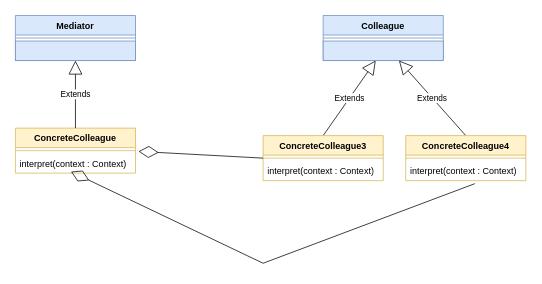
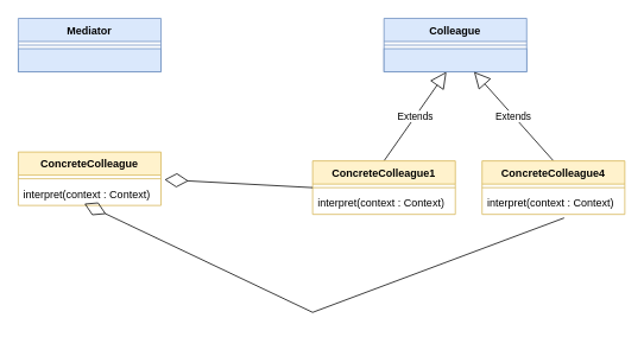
- <mxCell id="8" value="Extends" style="endArrow=block;endSize=16;endFill=0;html=1;rounded=0;entryX=0.5;entryY=1;entryDx=0;entryDy=0;exitX=0.5;exitY=0;exitDx=0;exitDy=0;" parent="1" edge="1" target="2" source="5"><mxGeometry width="160" relative="1" as="geometry"><mxPoint x="30" y="169.35" as="sourcePoint" /><mxPoint x="135.28" y="70.004" as="targetPoint" /></mxGeometry></mxCell>
- <mxCell id="10" value="ConcreteColleague3" style="swimlane;fontStyle=1;align=center;verticalAlign=top;childLayout=stackLayout;horizontal=1;startSize=26;horizontalStack=0;resizeParent=1;resizeParentMax=0;resizeLast=0;collapsible=1;marginBottom=0;whiteSpace=wrap;html=1;fillColor=#fff2cc;strokeColor=#d6b656;" parent="1" vertex="1"><mxGeometry x="350" y="180" width="160" height="60" as="geometry" /></mxCell>
+ <mxCell id="10" value="ConcreteColleague1" style="swimlane;fontStyle=1;align=center;verticalAlign=top;childLayout=stackLayout;horizontal=1;startSize=26;horizontalStack=0;resizeParent=1;resizeParentMax=0;resizeLast=0;collapsible=1;marginBottom=0;whiteSpace=wrap;html=1;fillColor=#fff2cc;strokeColor=#d6b656;" parent="1" vertex="1"><mxGeometry x="350" y="180" width="160" height="60" as="geometry" /></mxCell>
